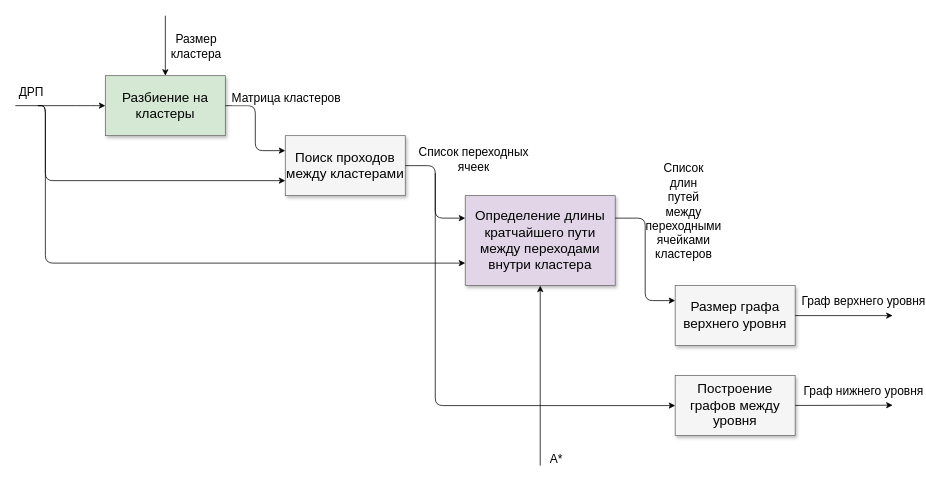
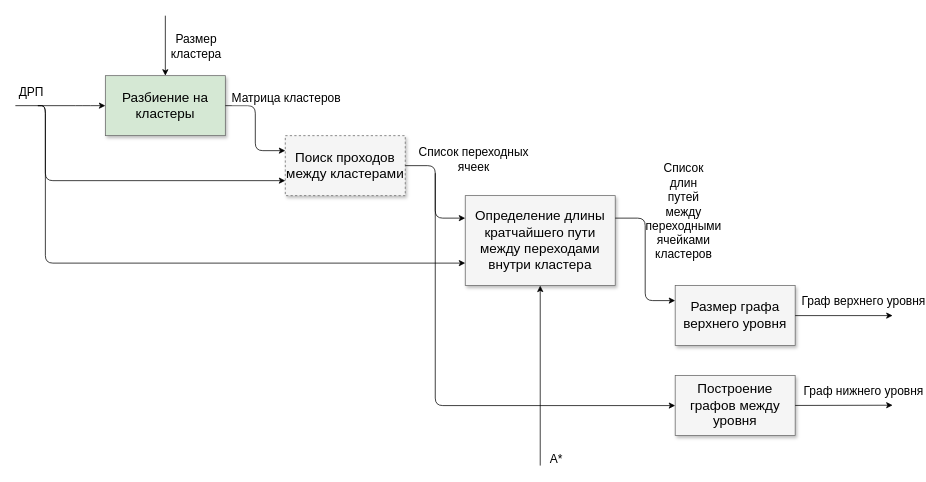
- <mxCell id="9" value="Поиск проходов между кластерами" style="whiteSpace=wrap;html=1;shadow=1;fontSize=18;fillColor=#f5f5f5;strokeColor=#666666;" vertex="1" parent="1"><mxGeometry x="380" y="180" width="160" height="80" as="geometry" /></mxCell>
+ <mxCell id="9" value="Поиск проходов между кластерами" style="whiteSpace=wrap;html=1;shadow=1;fontSize=18;fillColor=#f5f5f5;strokeColor=#666666;dashed=1;" vertex="1" parent="1"><mxGeometry x="380" y="180" width="160" height="80" as="geometry" /></mxCell>
- <mxCell id="13" value="Определение длины кратчайшего пути между переходами внутри кластера" style="whiteSpace=wrap;html=1;shadow=1;fontSize=18;fillColor=#e1d5e7;strokeColor=#666666;" vertex="1" parent="1"><mxGeometry x="620" y="260" width="200" height="120" as="geometry" /></mxCell>
+ <mxCell id="13" value="Определение длины кратчайшего пути между переходами внутри кластера" style="whiteSpace=wrap;html=1;shadow=1;fontSize=18;fillColor=#f5f5f5;strokeColor=#666666;" vertex="1" parent="1"><mxGeometry x="620" y="260" width="200" height="120" as="geometry" /></mxCell>
